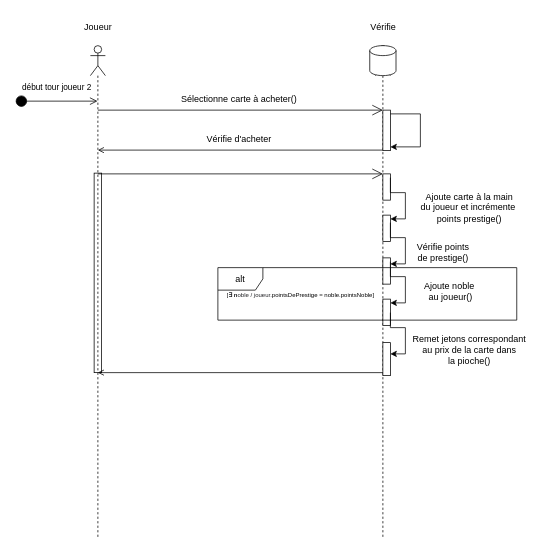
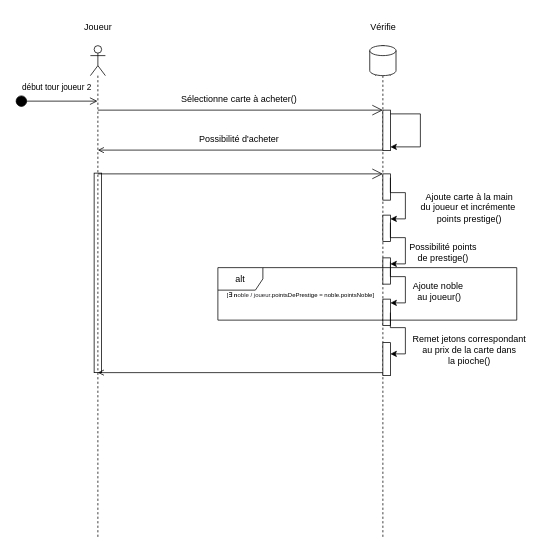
- <mxCell id="17" value="Vérifie d'acheter" style="text;html=1;align=center;verticalAlign=middle;resizable=0;points=[];autosize=1;strokeColor=none;fillColor=none;" vertex="1" parent="1"><mxGeometry x="253" y="170" width="130" height="30" as="geometry" /></mxCell>
+ <mxCell id="17" value="Possibilité d'acheter" style="text;html=1;align=center;verticalAlign=middle;resizable=0;points=[];autosize=1;strokeColor=none;fillColor=none;" vertex="1" parent="1"><mxGeometry x="253" y="170" width="130" height="30" as="geometry" /></mxCell>
- <mxCell id="27" value="Vérifie points &lt;br&gt;de prestige()" style="text;html=1;align=center;verticalAlign=middle;resizable=0;points=[];autosize=1;strokeColor=none;fillColor=none;" vertex="1" parent="1"><mxGeometry x="545" y="316" width="90" height="40" as="geometry" /></mxCell>
+ <mxCell id="27" value="Possibilité points &lt;br&gt;de prestige()" style="text;html=1;align=center;verticalAlign=middle;resizable=0;points=[];autosize=1;strokeColor=none;fillColor=none;" vertex="1" parent="1"><mxGeometry x="545" y="316" width="90" height="40" as="geometry" /></mxCell>
- <mxCell id="28" value="Ajoute noble&amp;nbsp;&lt;br&gt;au joueur()" style="text;html=1;align=center;verticalAlign=middle;resizable=0;points=[];autosize=1;strokeColor=none;fillColor=none;" vertex="1" parent="1"><mxGeometry x="555" y="368" width="90" height="40" as="geometry" /></mxCell>
+ <mxCell id="28" value="Ajoute noble&amp;nbsp;&lt;br&gt;au joueur()" style="text;html=1;align=center;verticalAlign=middle;resizable=0;points=[];autosize=1;strokeColor=none;fillColor=none;" vertex="1" parent="1"><mxGeometry x="540" y="368" width="90" height="40" as="geometry" /></mxCell>
